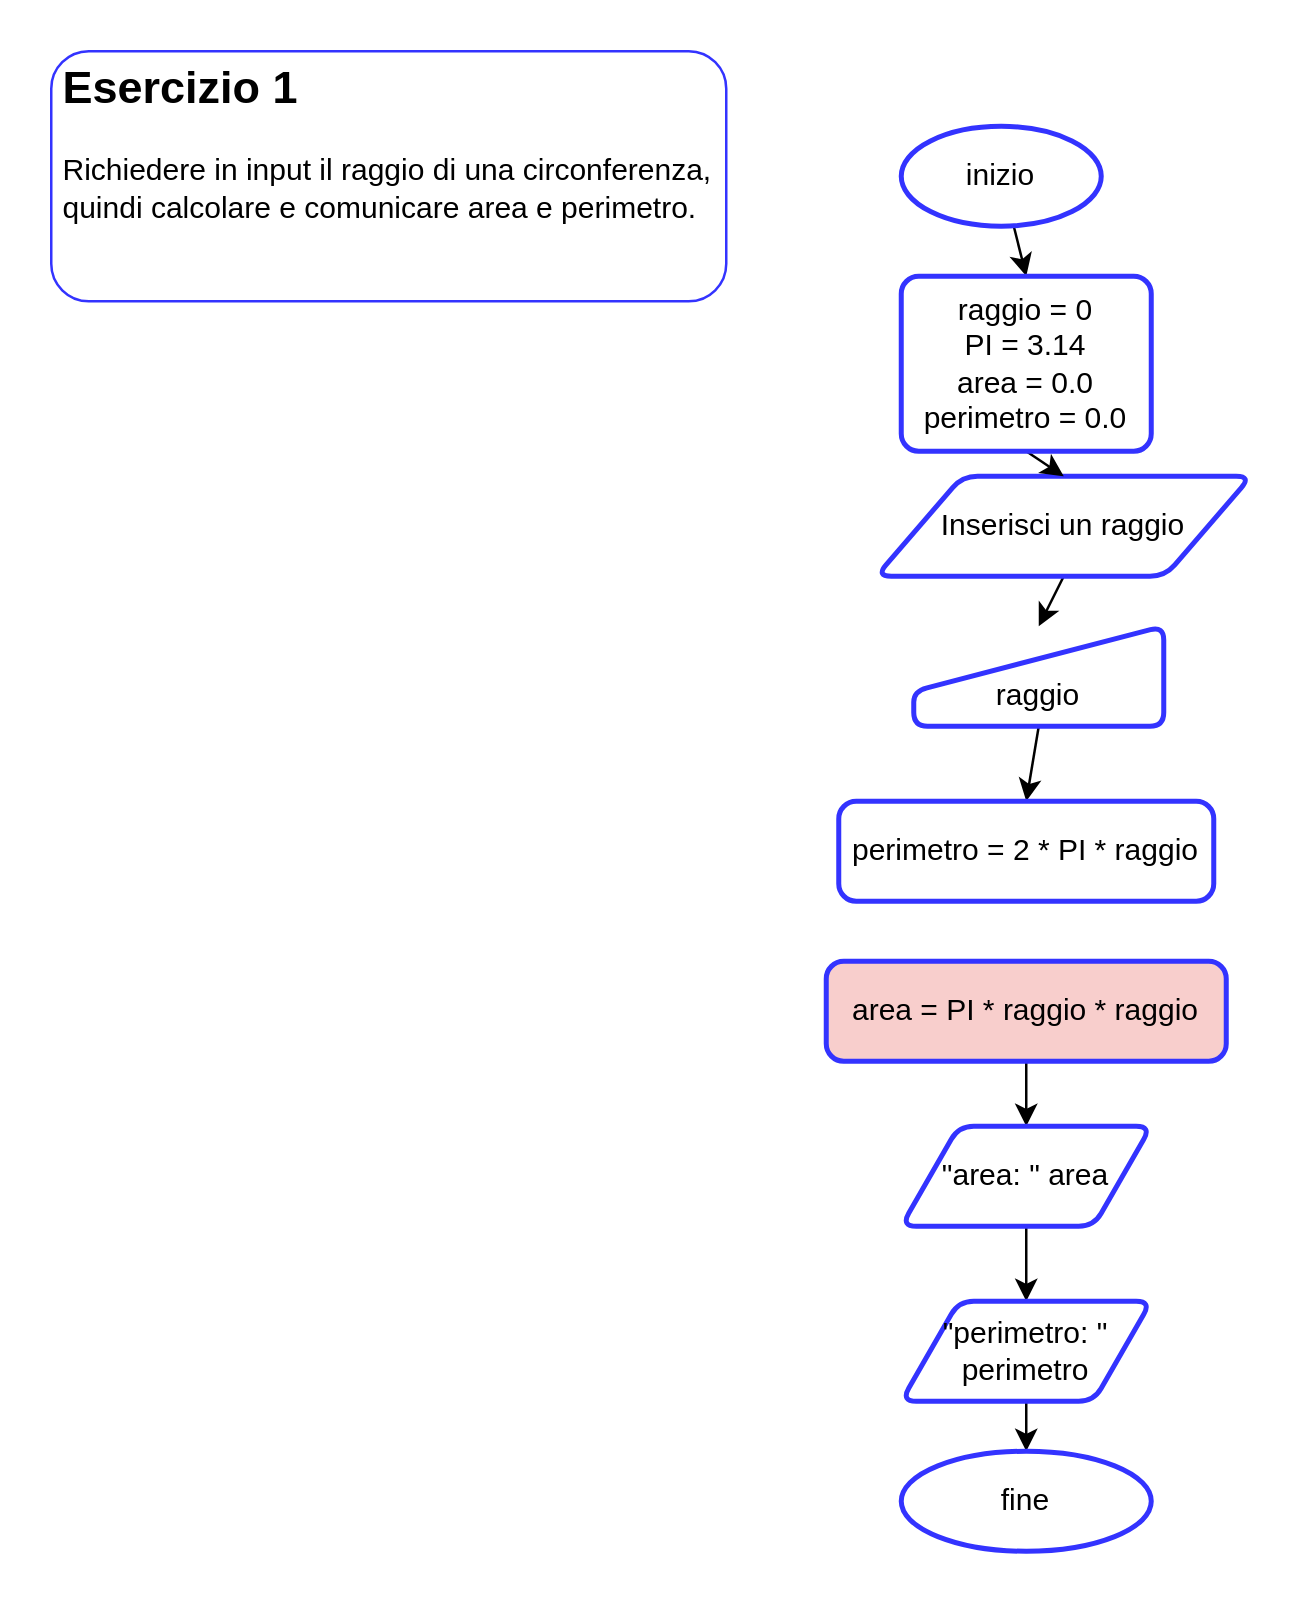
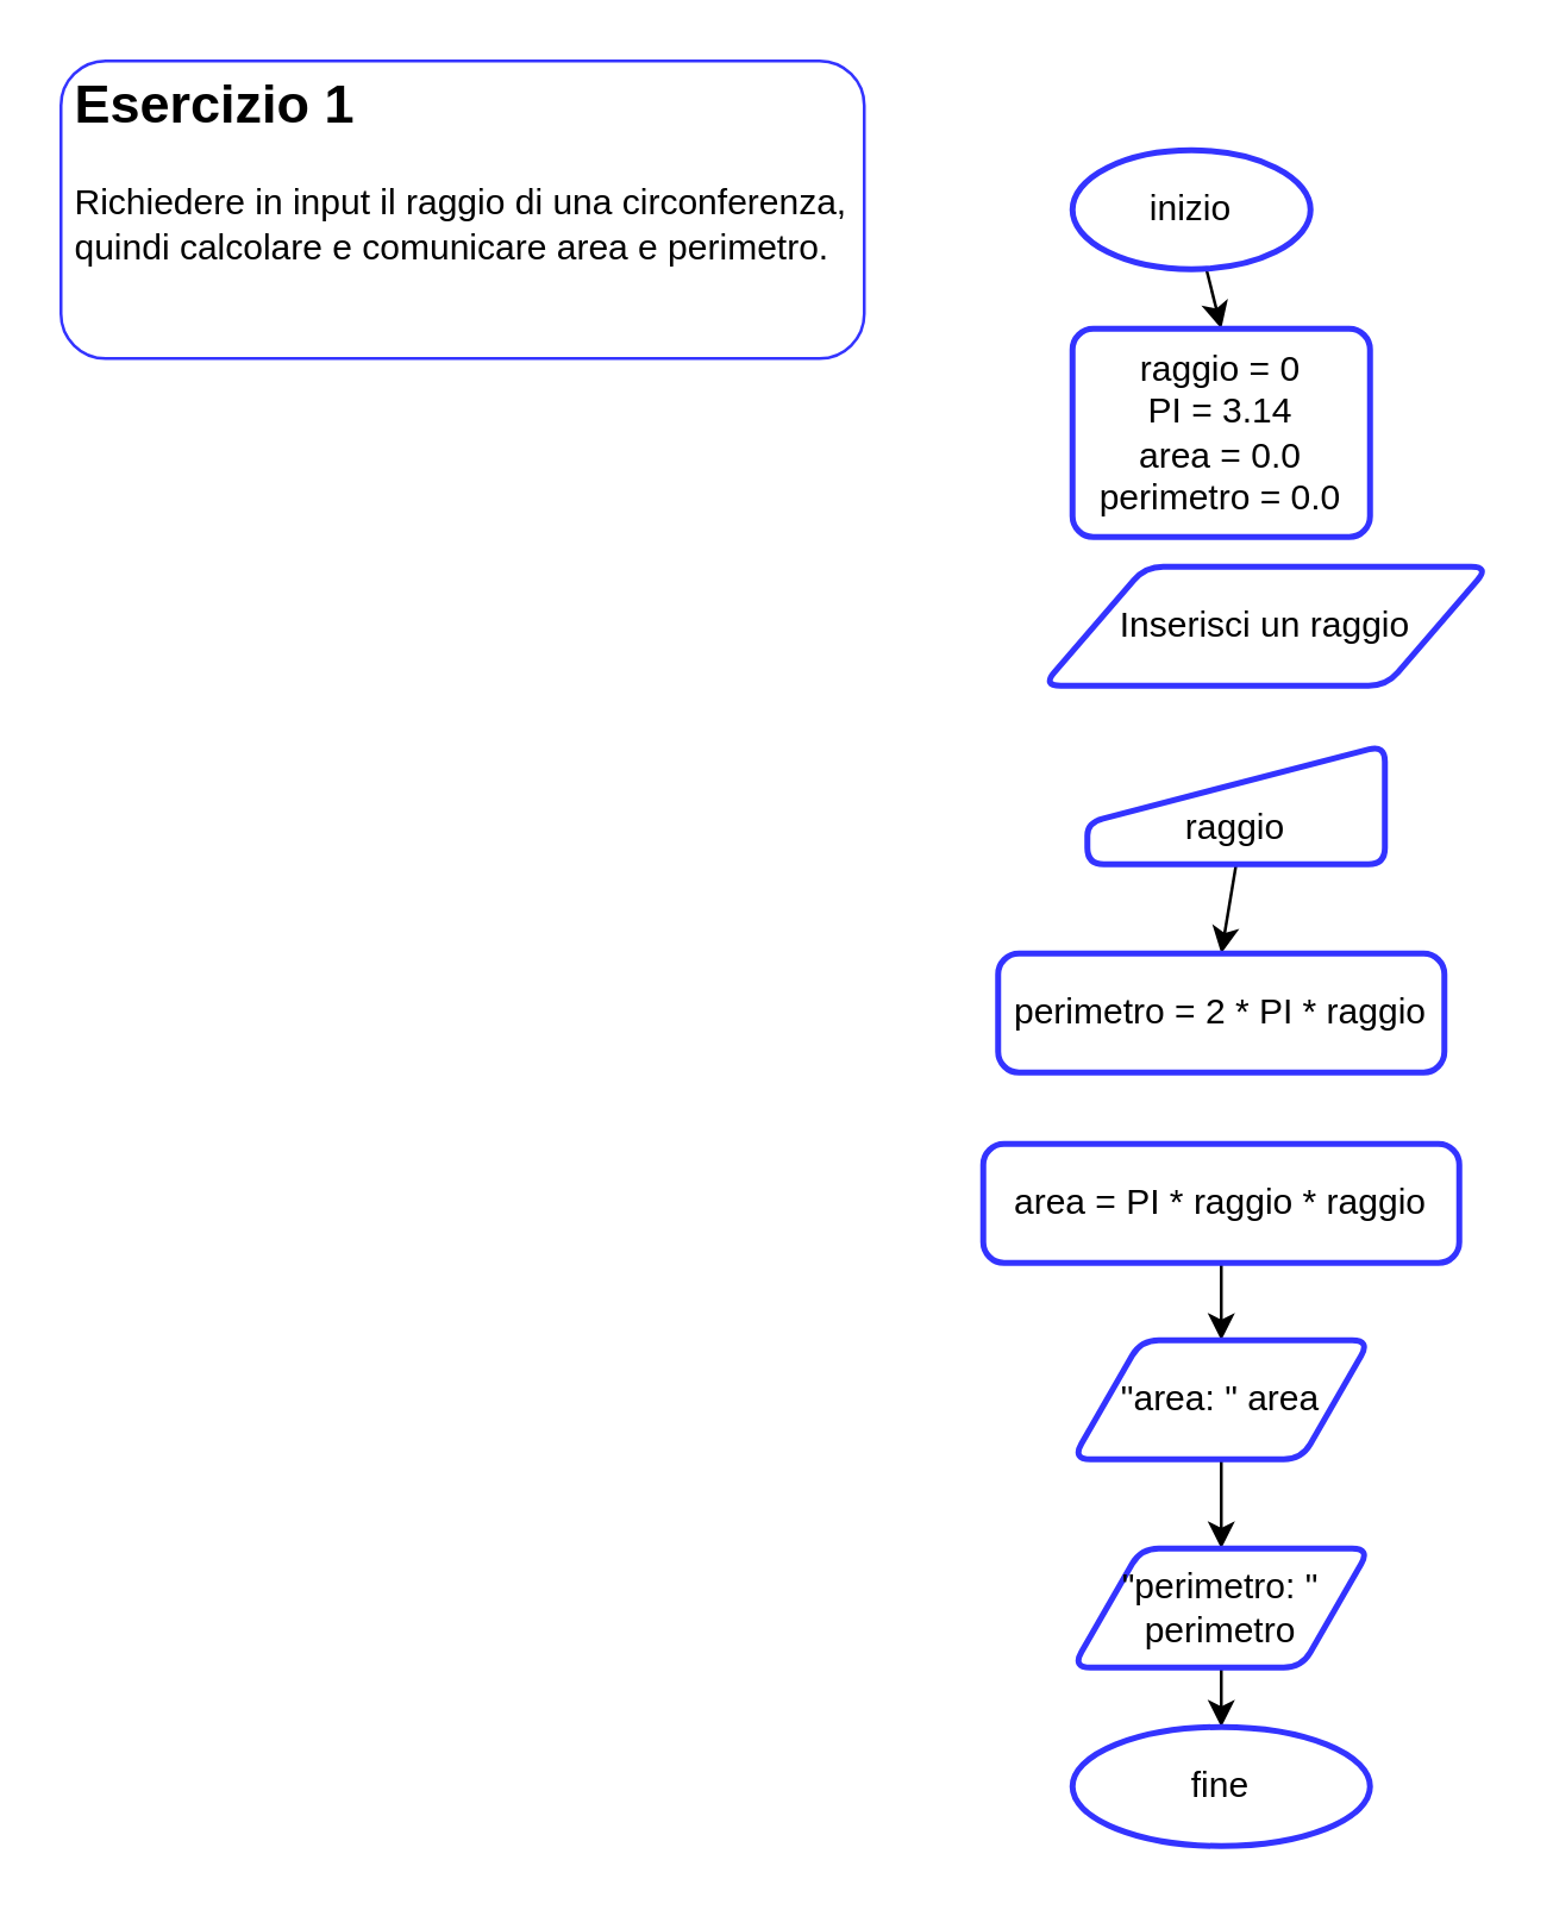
- <mxCell id="9" style="edgeStyle=none;html=1;exitX=0.5;exitY=1;exitDx=0;exitDy=0;entryX=0.5;entryY=0;entryDx=0;entryDy=0;fontSize=12;" edge="1" parent="1" source="10" target="6"><mxGeometry relative="1" as="geometry" /></mxCell>
- <mxCell id="5" style="edgeStyle=none;html=1;exitX=0.5;exitY=1;exitDx=0;exitDy=0;entryX=0.5;entryY=0;entryDx=0;entryDy=0;fontSize=12;" edge="1" parent="1" source="6" target="8"><mxGeometry relative="1" as="geometry" /></mxCell>
- <mxCell id="13" value="area = PI * raggio * raggio" style="rounded=1;whiteSpace=wrap;html=1;absoluteArcSize=1;arcSize=14;strokeWidth=2;strokeColor=#3333FF;fontSize=12;fillColor=#f8cecc;" vertex="1" parent="1"><mxGeometry x="330" y="384" width="160" height="40" as="geometry" /></mxCell>
+ <mxCell id="13" value="area = PI * raggio * raggio" style="rounded=1;whiteSpace=wrap;html=1;absoluteArcSize=1;arcSize=14;strokeWidth=2;strokeColor=#3333FF;fontSize=12;" vertex="1" parent="1"><mxGeometry x="330" y="384" width="160" height="40" as="geometry" /></mxCell>
